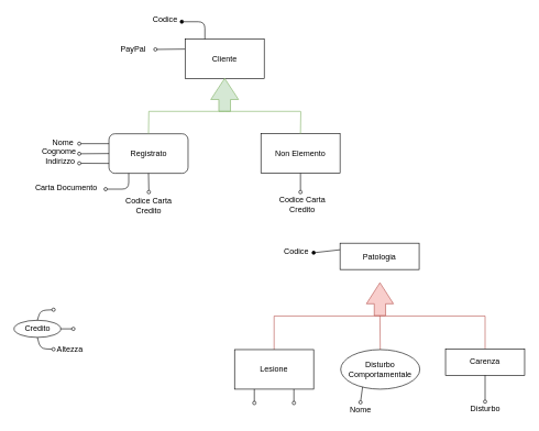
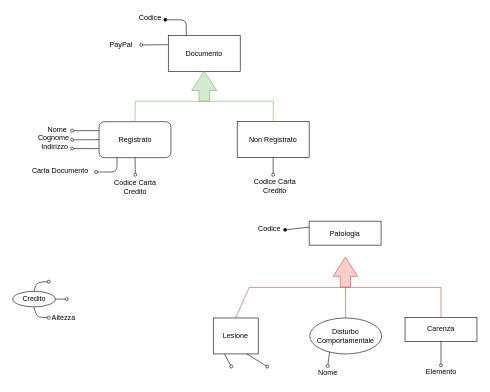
- <mxCell id="25" value="Cliente" style="rounded=0;whiteSpace=wrap;html=1;" parent="1" vertex="1"><mxGeometry x="280" y="59" width="120" height="60" as="geometry" /></mxCell>
+ <mxCell id="25" value="Documento" style="rounded=0;whiteSpace=wrap;html=1;" parent="1" vertex="1"><mxGeometry x="280" y="59" width="120" height="60" as="geometry" /></mxCell>
- <mxCell id="15" value="Non Elemento" style="rounded=0;whiteSpace=wrap;html=1;" parent="1" vertex="1"><mxGeometry x="395" y="202.5" width="120" height="60" as="geometry" /></mxCell>
+ <mxCell id="15" value="Non Registrato" style="rounded=0;whiteSpace=wrap;html=1;" parent="1" vertex="1"><mxGeometry x="395" y="202.5" width="120" height="60" as="geometry" /></mxCell>
- <mxCell id="52" value="Lesione" style="rounded=0;whiteSpace=wrap;html=1;" parent="1" vertex="1"><mxGeometry x="355" y="530" width="120" height="60" as="geometry" /></mxCell>
+ <mxCell id="52" value="Lesione" style="rounded=0;whiteSpace=wrap;html=1;" parent="1" vertex="1"><mxGeometry x="355" y="530" width="75" height="60" as="geometry" /></mxCell>
- <mxCell id="60" value="&lt;font style=&quot;font-size: 12px&quot;&gt;Disturbo&lt;/font&gt;" style="text;html=1;strokeColor=none;fillColor=none;align=center;verticalAlign=middle;whiteSpace=wrap;rounded=0;" parent="1" vertex="1"><mxGeometry x="712.5" y="610" width="45" height="20" as="geometry" /></mxCell>
+ <mxCell id="60" value="&lt;font style=&quot;font-size: 12px&quot;&gt;Elemento&lt;/font&gt;" style="text;html=1;strokeColor=none;fillColor=none;align=center;verticalAlign=middle;whiteSpace=wrap;rounded=0;" parent="1" vertex="1"><mxGeometry x="712.5" y="610" width="45" height="20" as="geometry" /></mxCell>
